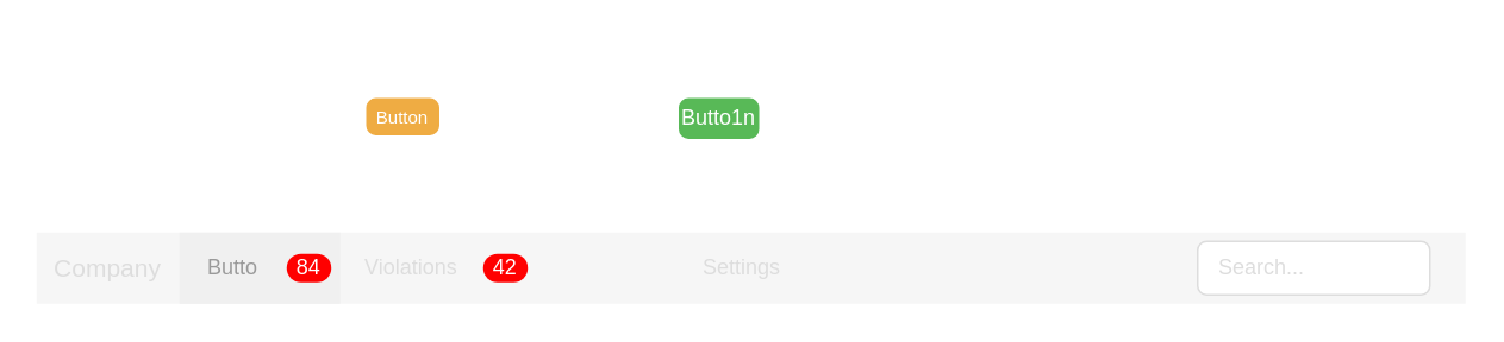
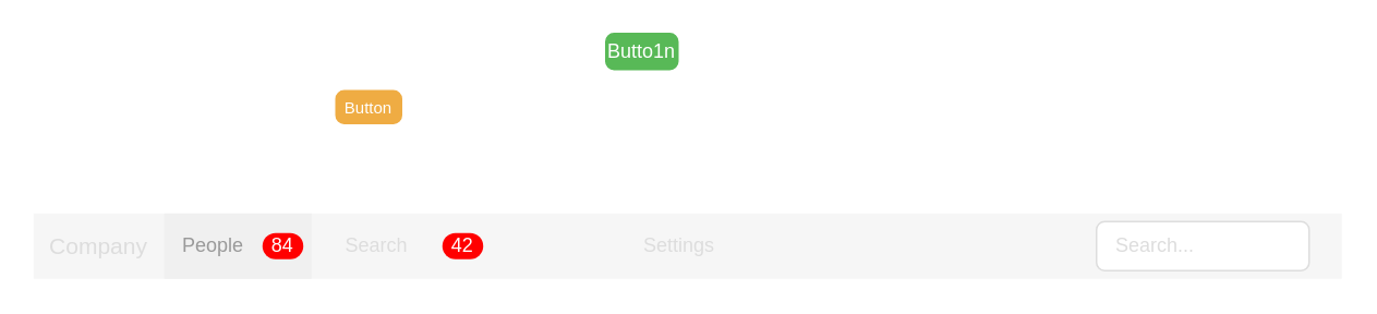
- <mxCell id="11" value="Butto1n" style="html=1;shadow=0;dashed=0;shape=mxgraph.bootstrap.rrect;rSize=5;fillColor=#58B957;align=center;strokeColor=#58B957;fontColor=#ffffff;fontSize=12;whiteSpace=wrap;" vertex="1" parent="1"><mxGeometry x="380" y="55" width="44" height="22" as="geometry" /></mxCell>
+ <mxCell id="11" value="Butto1n" style="html=1;shadow=0;dashed=0;shape=mxgraph.bootstrap.rrect;rSize=5;fillColor=#58B957;align=center;strokeColor=#58B957;fontColor=#ffffff;fontSize=12;whiteSpace=wrap;" vertex="1" parent="1"><mxGeometry x="370" y="20" width="44" height="22" as="geometry" /></mxCell>
- <mxCell id="4" value="Butto" style="html=1;shadow=0;dashed=0;shape=mxgraph.bootstrap.rect;fillColor=#f0f0f0;strokeColor=none;fontColor=#999999;spacingRight=30;whiteSpace=wrap;" vertex="1" parent="2"><mxGeometry x="80" width="90" height="40" as="geometry" /></mxCell>
+ <mxCell id="4" value="People" style="html=1;shadow=0;dashed=0;shape=mxgraph.bootstrap.rect;fillColor=#f0f0f0;strokeColor=none;fontColor=#999999;spacingRight=30;whiteSpace=wrap;" vertex="1" parent="2"><mxGeometry x="80" width="90" height="40" as="geometry" /></mxCell>
- <mxCell id="6" value="Violations" style="html=1;shadow=0;dashed=0;fillColor=none;strokeColor=none;shape=mxgraph.bootstrap.rect;fontColor=#dddddd;spacingRight=30;whiteSpace=wrap;" vertex="1" parent="2"><mxGeometry x="170" width="110" height="40" as="geometry" /></mxCell>
+ <mxCell id="6" value="Search" style="html=1;shadow=0;dashed=0;fillColor=none;strokeColor=none;shape=mxgraph.bootstrap.rect;fontColor=#dddddd;spacingRight=30;whiteSpace=wrap;" vertex="1" parent="2"><mxGeometry x="170" width="110" height="40" as="geometry" /></mxCell>
